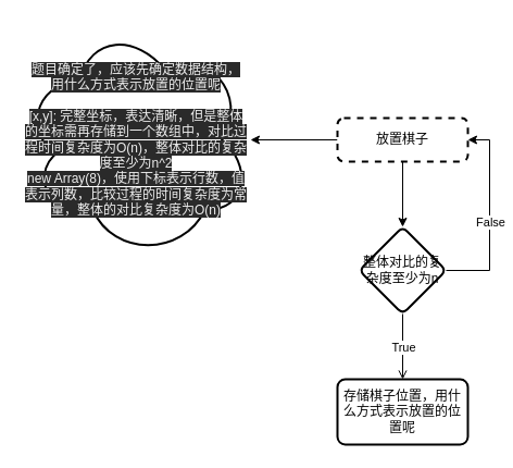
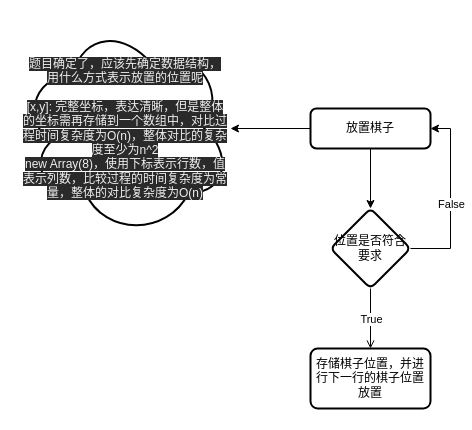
- <mxCell id="4" value="放置棋子" style="rounded=1;whiteSpace=wrap;html=1;absoluteArcSize=1;arcSize=12;strokeWidth=2;dashed=1;" vertex="1" parent="1"><mxGeometry x="310" y="108" width="120" height="40" as="geometry" /></mxCell>
+ <mxCell id="4" value="放置棋子" style="rounded=1;whiteSpace=wrap;html=1;absoluteArcSize=1;arcSize=12;strokeWidth=2;" vertex="1" parent="1"><mxGeometry x="310" y="108" width="120" height="40" as="geometry" /></mxCell>
- <mxCell id="10" value="整体对比的复杂度至少为n" style="rhombus;whiteSpace=wrap;html=1;rounded=1;strokeWidth=2;arcSize=12;" vertex="1" parent="1"><mxGeometry x="330" y="208" width="80" height="80" as="geometry" /></mxCell>
+ <mxCell id="10" value="位置是否符合要求" style="rhombus;whiteSpace=wrap;html=1;rounded=1;strokeWidth=2;arcSize=12;" vertex="1" parent="1"><mxGeometry x="330" y="208" width="80" height="80" as="geometry" /></mxCell>
- <mxCell id="11" value="存储棋子位置，用什么方式表示放置的位置呢" style="whiteSpace=wrap;html=1;rounded=1;strokeWidth=2;arcSize=12;" vertex="1" parent="1"><mxGeometry x="310" y="348" width="120" height="60" as="geometry" /></mxCell>
+ <mxCell id="11" value="存储棋子位置，并进行下一行的棋子位置放置" style="whiteSpace=wrap;html=1;rounded=1;strokeWidth=2;arcSize=12;" vertex="1" parent="1"><mxGeometry x="310" y="348" width="120" height="60" as="geometry" /></mxCell>
